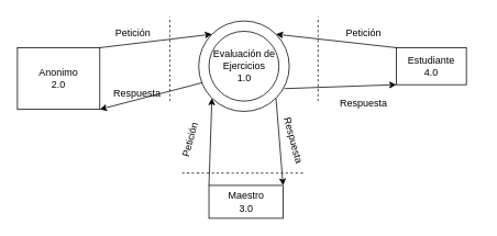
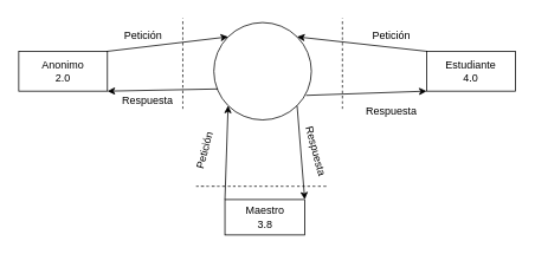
- <mxCell id="3" value="Evaluación de Ejercicios&lt;br&gt;1.0" style="ellipse;whiteSpace=wrap;html=1;aspect=fixed;" vertex="1" parent="1"><mxGeometry x="252.5" y="37.5" width="85" height="85" as="geometry" /></mxCell>
- <mxCell id="6" value="Estudiante&lt;br&gt;4.0" style="rounded=0;whiteSpace=wrap;html=1;" vertex="1" parent="1"><mxGeometry x="480" y="57.5" width="85" height="45" as="geometry" /></mxCell>
+ <mxCell id="6" value="Estudiante&lt;br&gt;4.0" style="rounded=0;whiteSpace=wrap;html=1;" vertex="1" parent="1"><mxGeometry x="480" y="57.5" width="100" height="45" as="geometry" /></mxCell>
- <mxCell id="4" value="Anonimo&lt;br&gt;2.0" style="rounded=0;whiteSpace=wrap;html=1;" vertex="1" parent="1"><mxGeometry x="20" y="57.5" width="100" height="75" as="geometry" /></mxCell>
+ <mxCell id="4" value="Anonimo&lt;br&gt;2.0" style="rounded=0;whiteSpace=wrap;html=1;" vertex="1" parent="1"><mxGeometry x="20" y="57.5" width="100" height="45" as="geometry" /></mxCell>
- <mxCell id="5" value="Maestro&lt;br&gt;3.0" style="rounded=0;whiteSpace=wrap;html=1;" vertex="1" parent="1"><mxGeometry x="252.5" y="225" width="90" height="40" as="geometry" /></mxCell>
+ <mxCell id="5" value="Maestro&lt;br&gt;3.8" style="rounded=0;whiteSpace=wrap;html=1;" vertex="1" parent="1"><mxGeometry x="252.5" y="225" width="90" height="40" as="geometry" /></mxCell>
